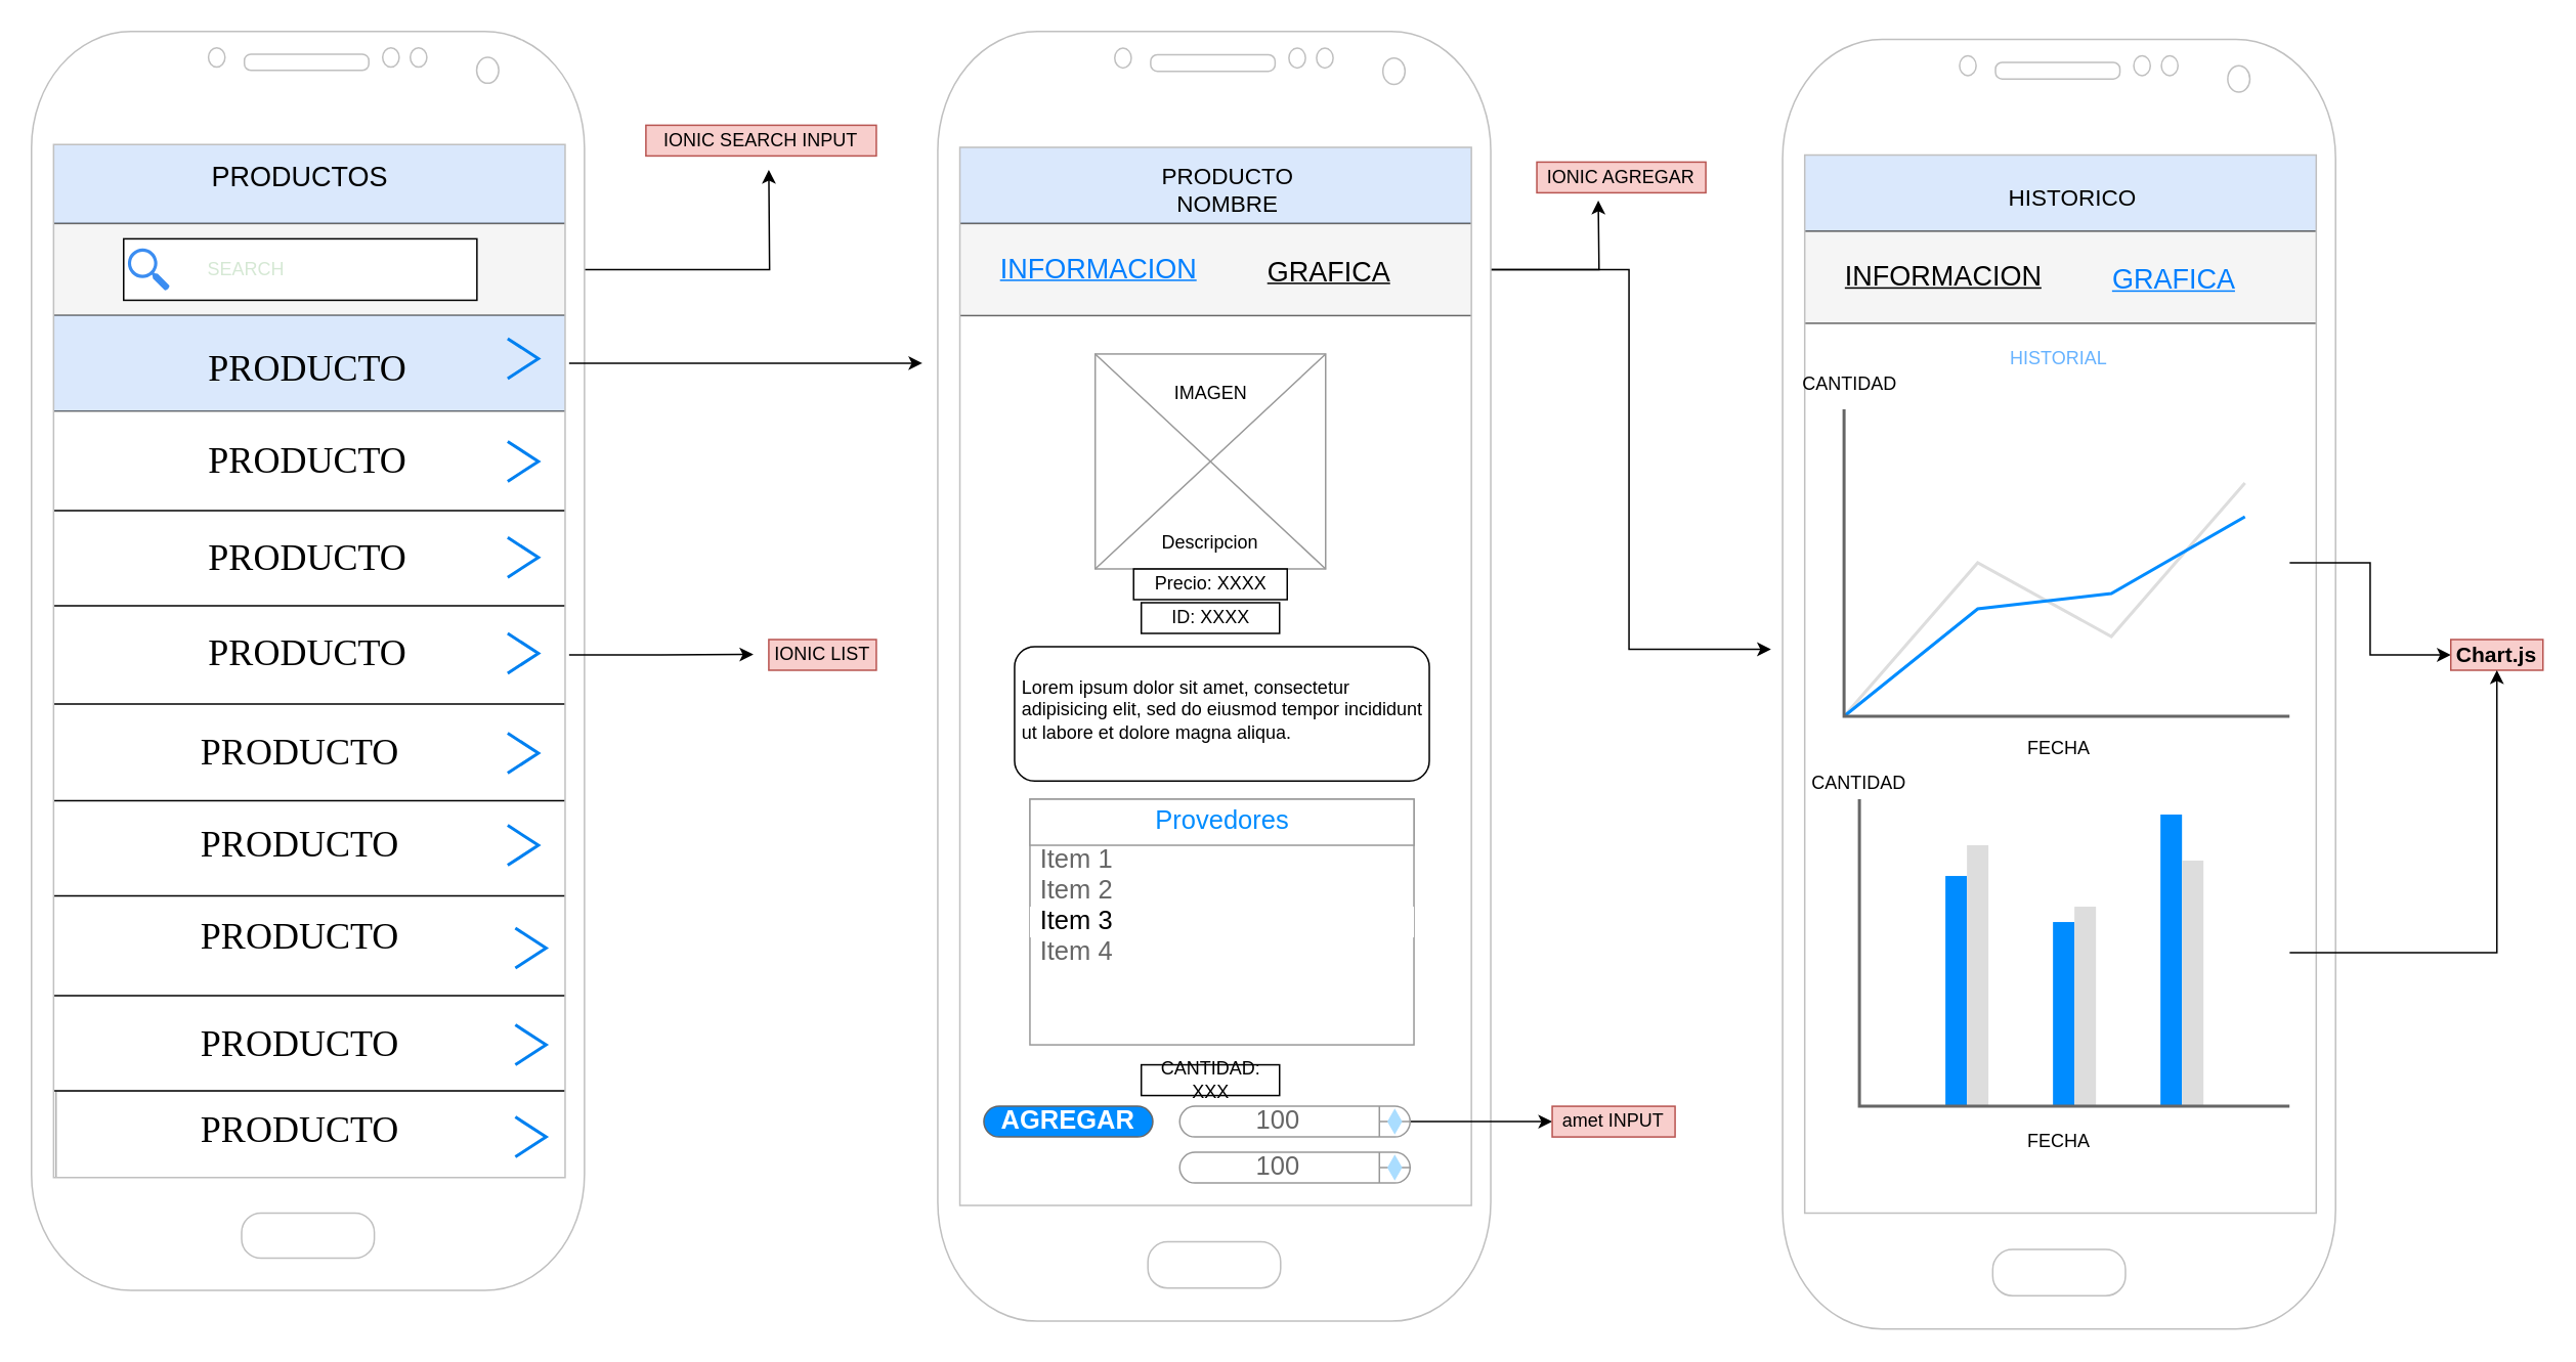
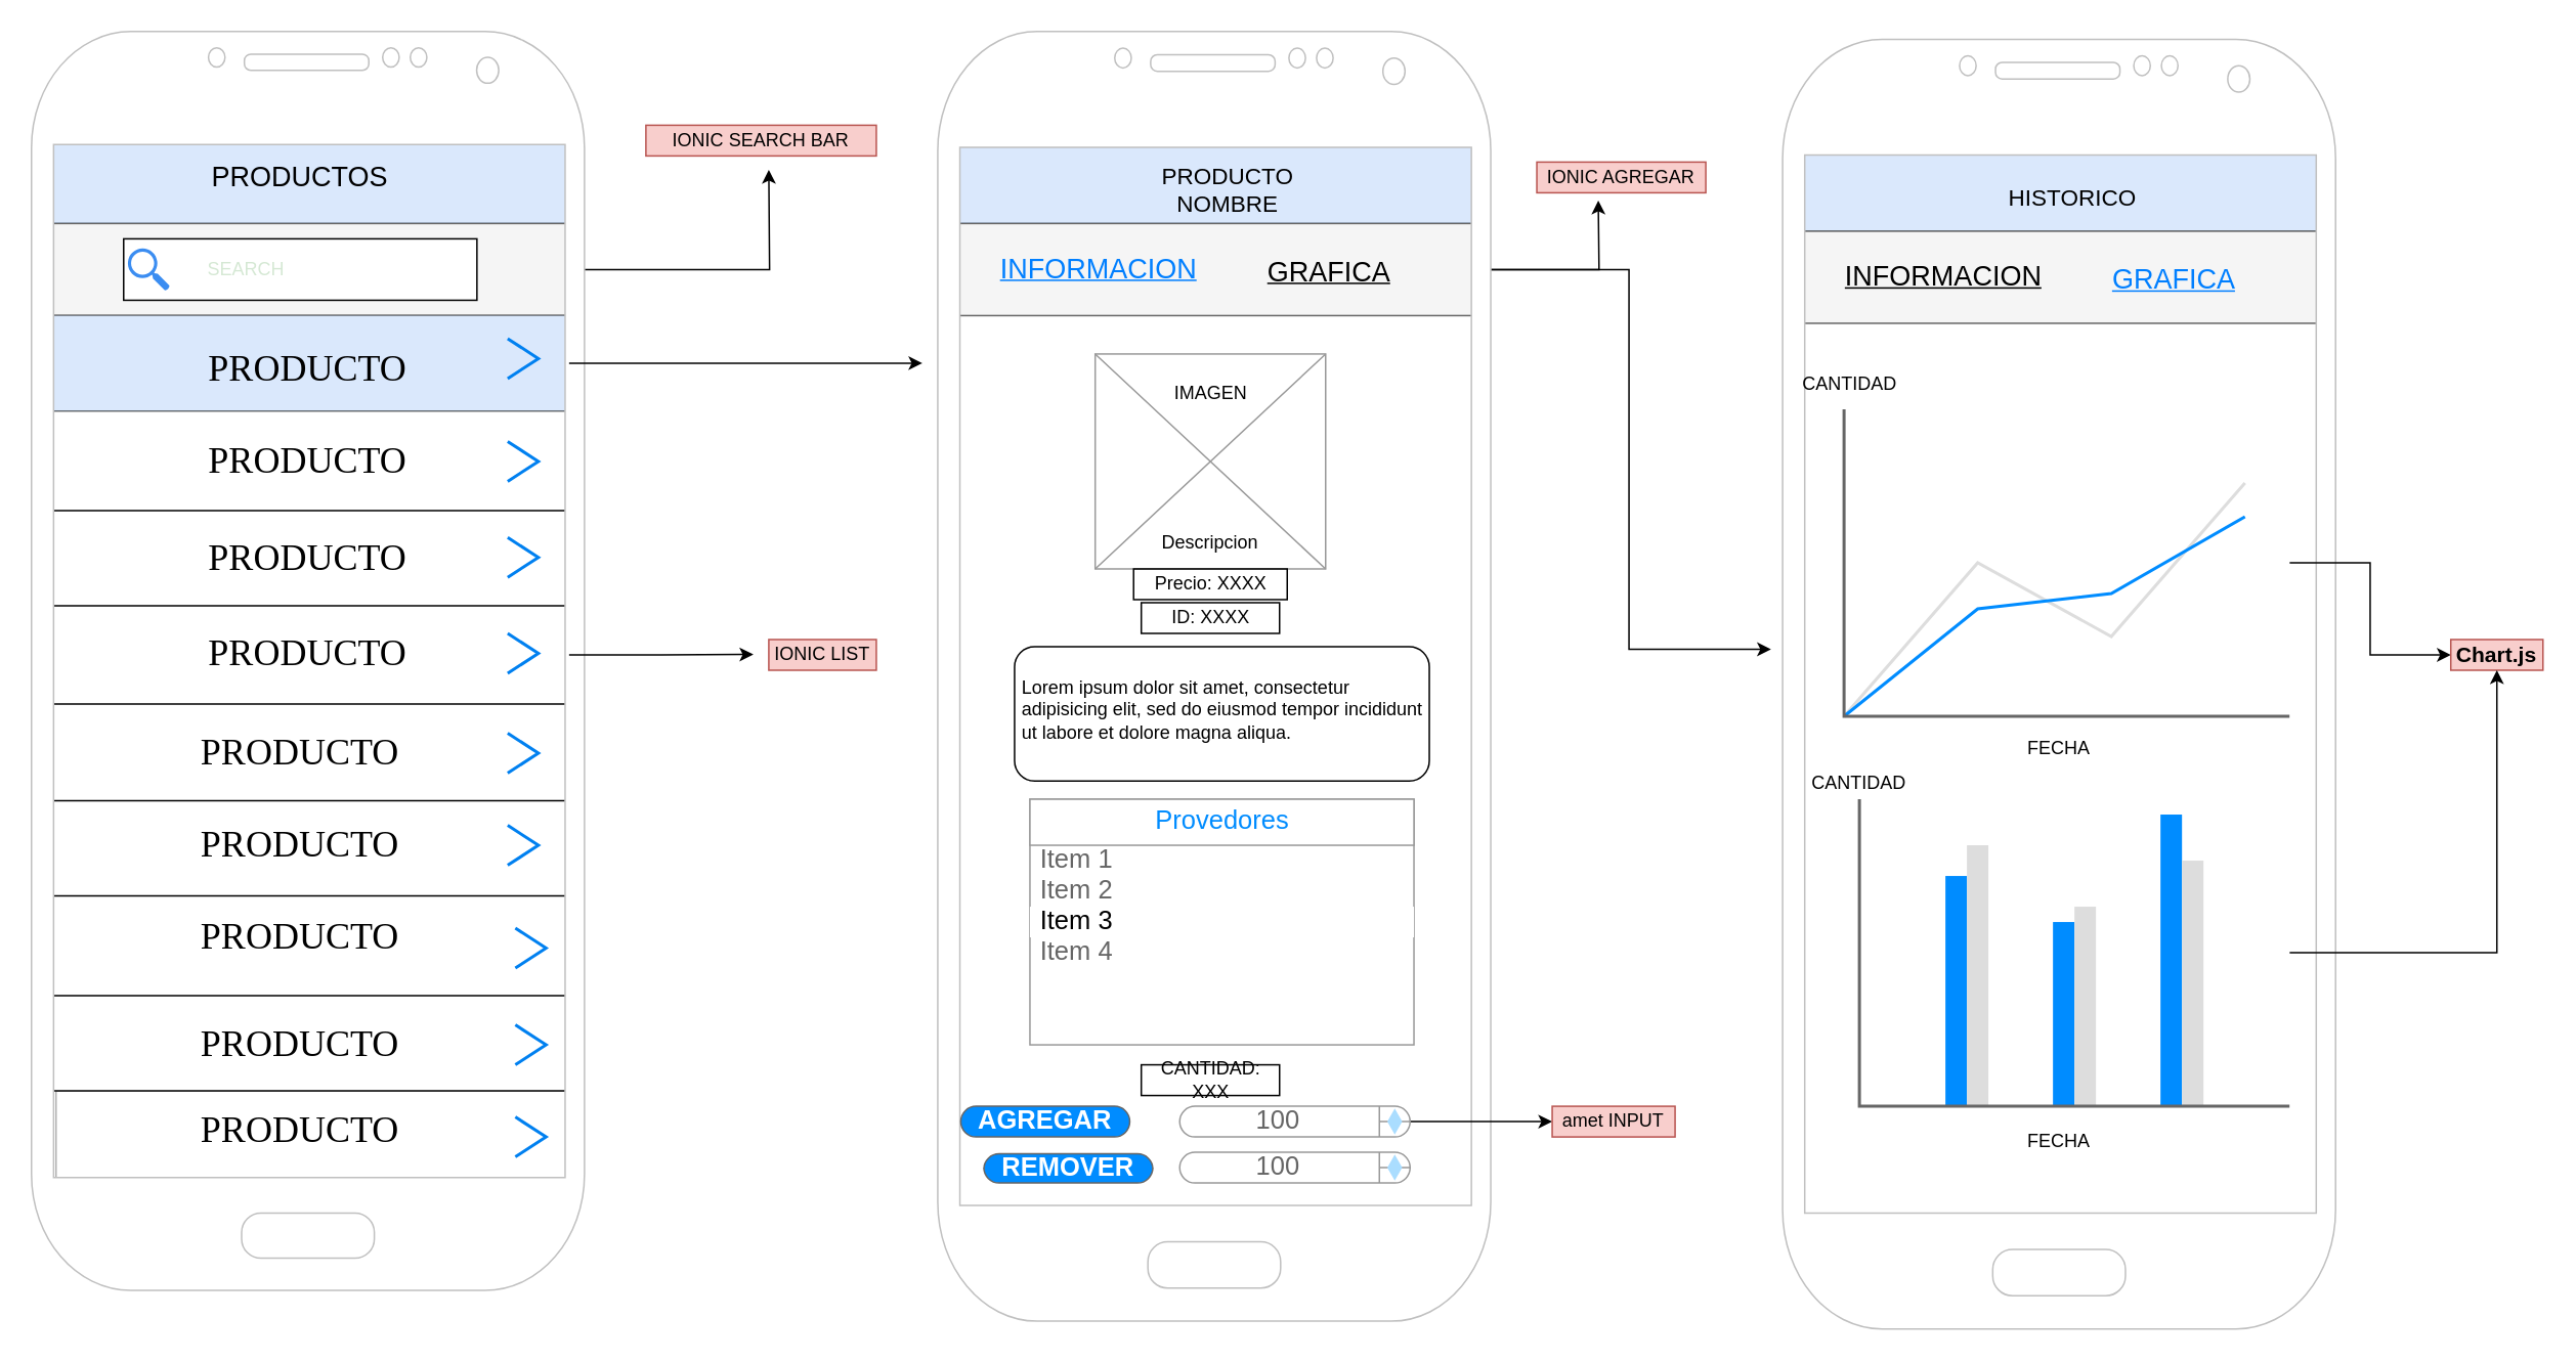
- <mxCell id="66" value="IONIC SEARCH INPUT" style="text;html=1;strokeColor=#b85450;fillColor=#f8cecc;align=center;verticalAlign=middle;whiteSpace=wrap;rounded=0;" vertex="1" parent="1"><mxGeometry x="420" y="81" width="150" height="20" as="geometry" /></mxCell>
+ <mxCell id="66" value="IONIC SEARCH BAR" style="text;html=1;strokeColor=#b85450;fillColor=#f8cecc;align=center;verticalAlign=middle;whiteSpace=wrap;rounded=0;" vertex="1" parent="1"><mxGeometry x="420" y="81" width="150" height="20" as="geometry" /></mxCell>
- <mxCell id="96" value="&lt;font color=&quot;#66B2FF&quot;&gt;HISTORIAL &lt;/font&gt;" style="text;html=1;strokeColor=none;fillColor=none;align=center;verticalAlign=middle;whiteSpace=wrap;rounded=0;" vertex="1" parent="1"><mxGeometry x="1305" y="223" width="70" height="20" as="geometry" /></mxCell>
- <mxCell id="76" value="AGREGAR" style="strokeWidth=1;shadow=0;dashed=0;align=center;html=1;shape=mxgraph.mockup.buttons.button;strokeColor=#666666;fontColor=#ffffff;mainText=;buttonStyle=round;fontSize=17;fontStyle=1;fillColor=#008cff;whiteSpace=wrap;" vertex="1" parent="1"><mxGeometry x="640" y="720" width="110" height="20" as="geometry" /></mxCell>
+ <mxCell id="76" value="AGREGAR" style="strokeWidth=1;shadow=0;dashed=0;align=center;html=1;shape=mxgraph.mockup.buttons.button;strokeColor=#666666;fontColor=#ffffff;mainText=;buttonStyle=round;fontSize=17;fontStyle=1;fillColor=#008cff;whiteSpace=wrap;" vertex="1" parent="1"><mxGeometry x="625" y="720" width="110" height="20" as="geometry" /></mxCell>
+ <mxCell id="78" value="REMOVER" style="strokeWidth=1;shadow=0;dashed=0;align=center;html=1;shape=mxgraph.mockup.buttons.button;strokeColor=#666666;fontColor=#ffffff;mainText=;buttonStyle=round;fontSize=17;fontStyle=1;fillColor=#008cff;whiteSpace=wrap;" vertex="1" parent="1"><mxGeometry x="640" y="751" width="110" height="19" as="geometry" /></mxCell>
